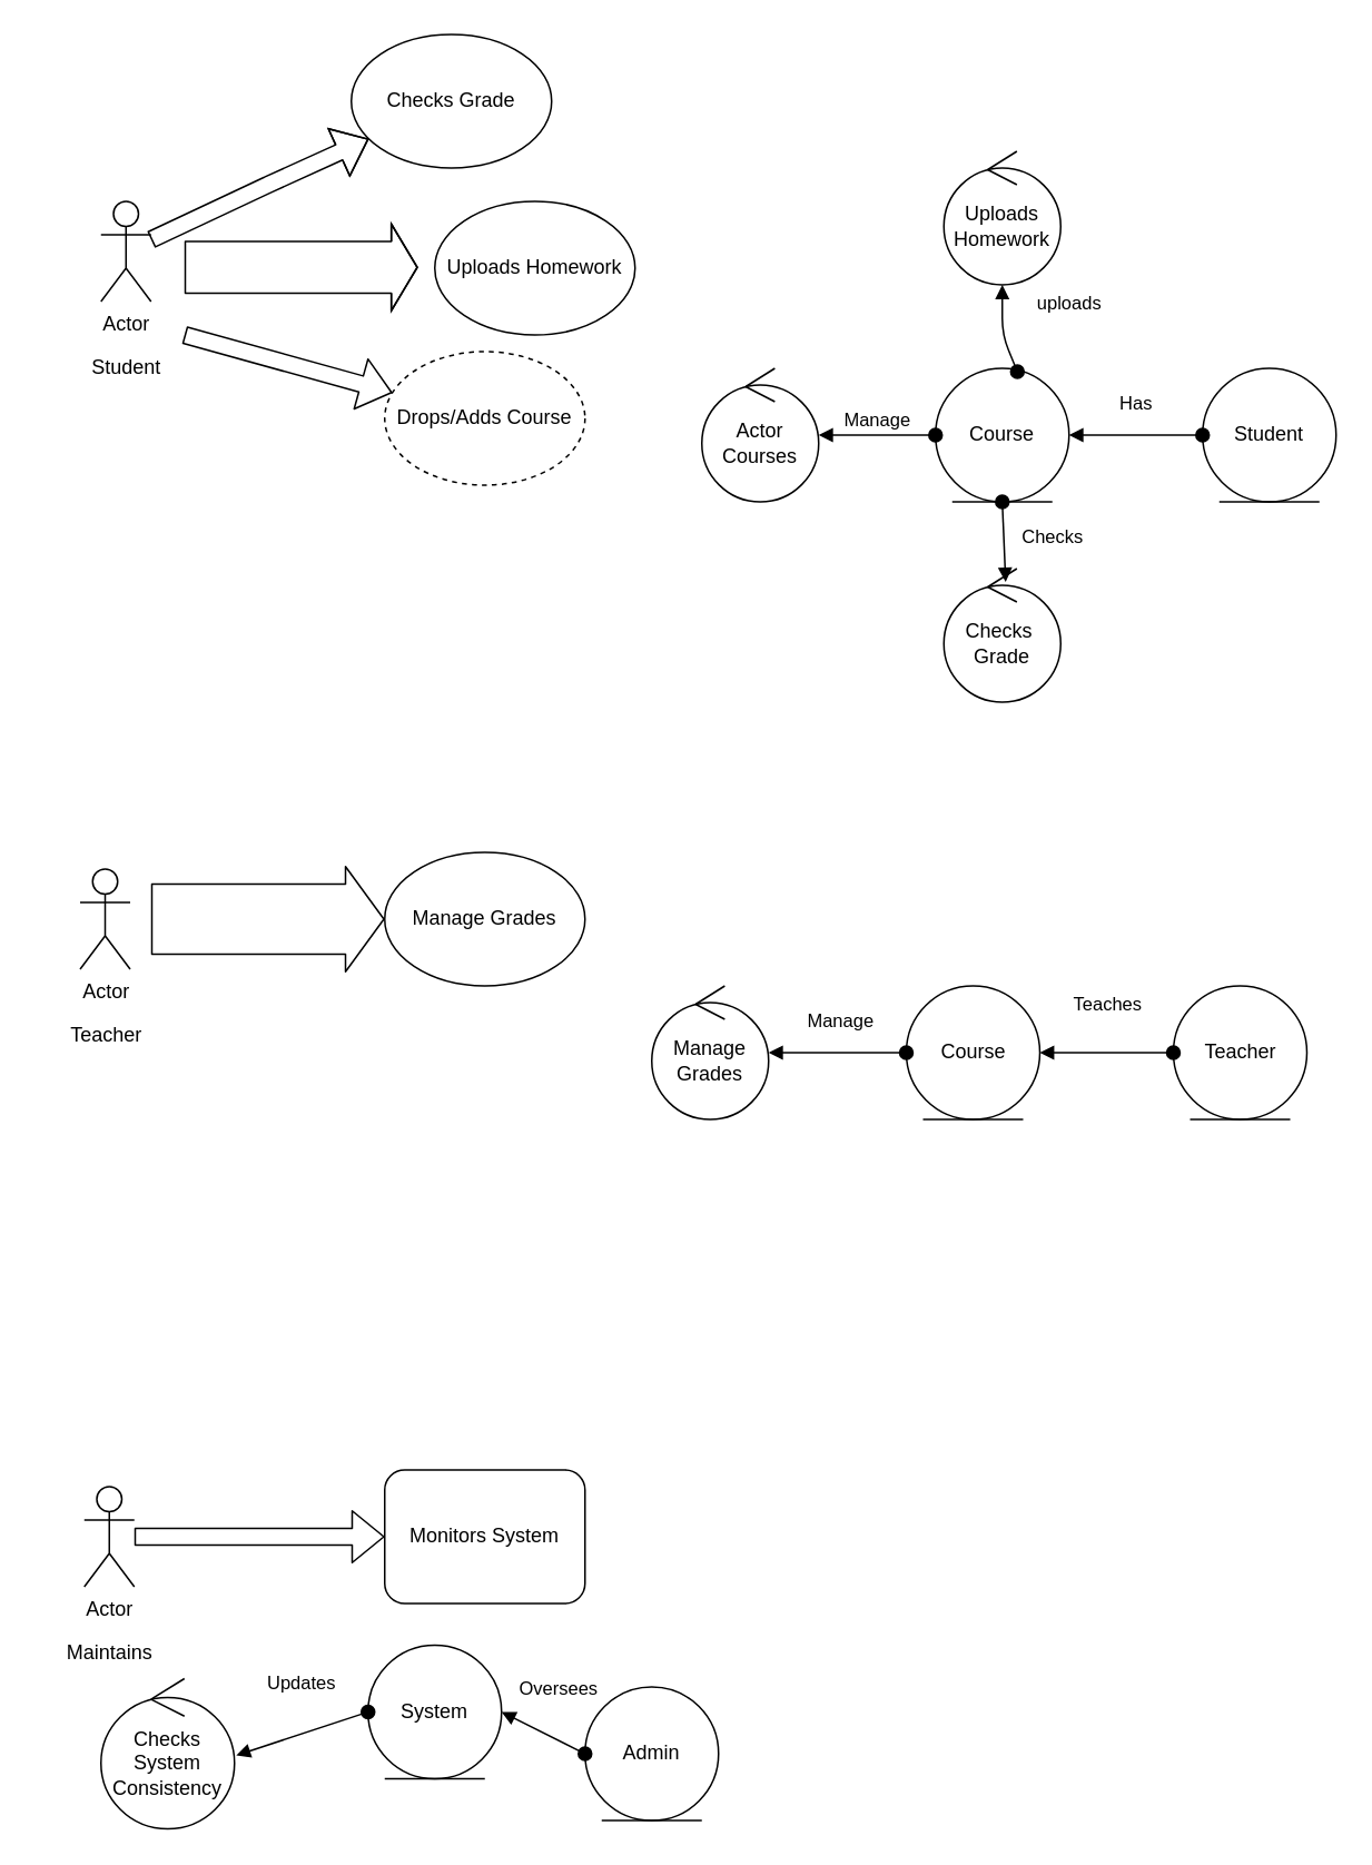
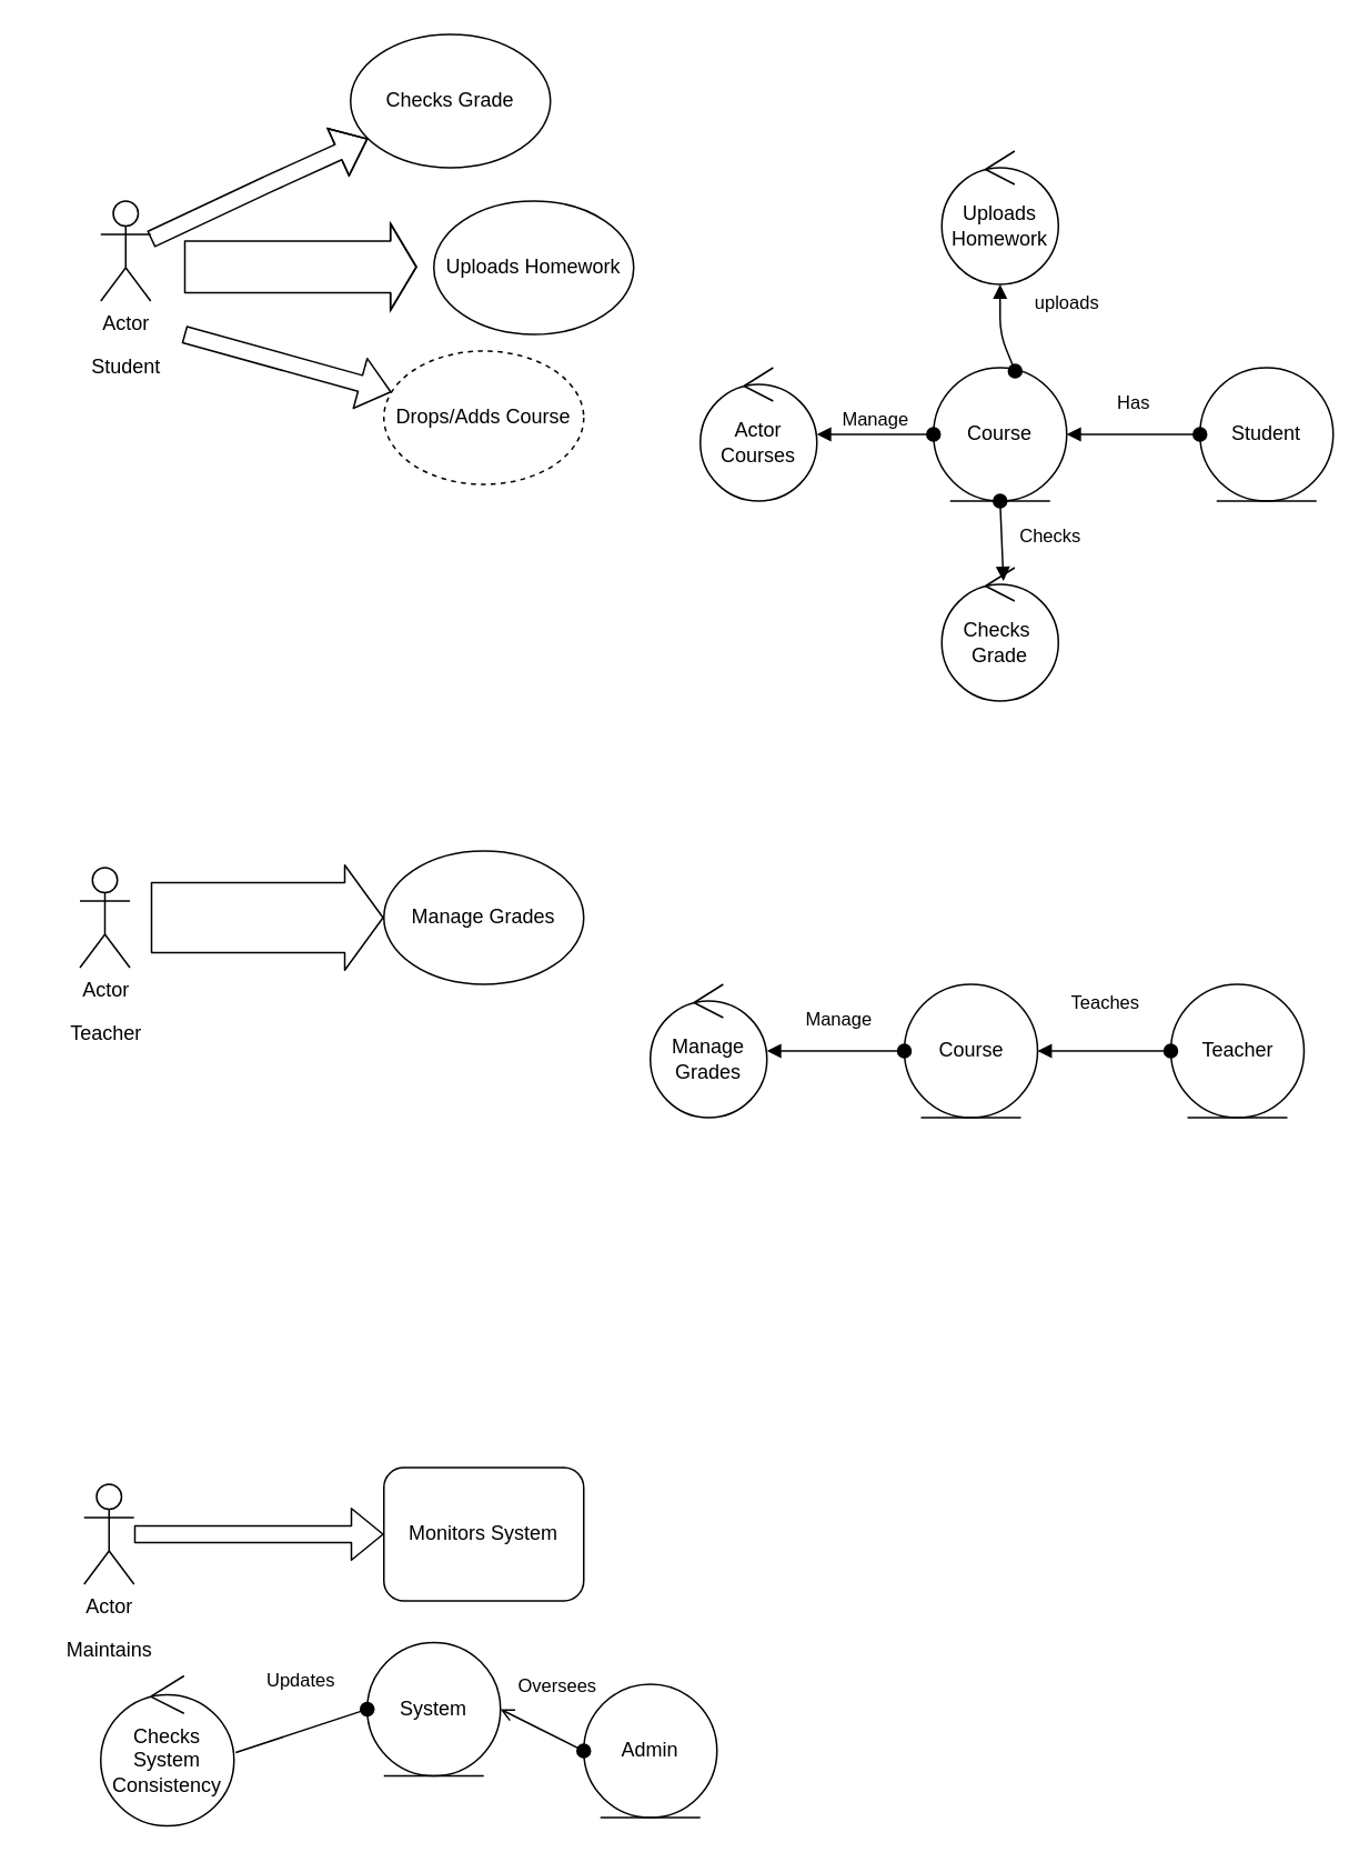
- <mxCell id="27" value="Oversees" style="html=1;verticalAlign=bottom;startArrow=oval;startFill=1;endArrow=block;startSize=8;exitX=0;exitY=0.5;exitDx=0;exitDy=0;entryX=1;entryY=0.5;entryDx=0;entryDy=0;" parent="1" source="22" target="23" edge="1"><mxGeometry y="-20" width="60" relative="1" as="geometry"><mxPoint x="470" y="970" as="sourcePoint" /><mxPoint x="530" y="970" as="targetPoint" /><mxPoint as="offset" /></mxGeometry></mxCell>
+ <mxCell id="27" value="Oversees" style="html=1;verticalAlign=bottom;startArrow=oval;startFill=1;endArrow=open;startSize=8;exitX=0;exitY=0.5;exitDx=0;exitDy=0;entryX=1;entryY=0.5;entryDx=0;entryDy=0;" parent="1" source="22" target="23" edge="1"><mxGeometry y="-20" width="60" relative="1" as="geometry"><mxPoint x="470" y="970" as="sourcePoint" /><mxPoint x="530" y="970" as="targetPoint" /><mxPoint as="offset" /></mxGeometry></mxCell>
- <mxCell id="28" value="Updates" style="html=1;verticalAlign=bottom;startArrow=oval;startFill=1;endArrow=block;startSize=8;exitX=0;exitY=0.5;exitDx=0;exitDy=0;entryX=1.013;entryY=0.511;entryDx=0;entryDy=0;entryPerimeter=0;" parent="1" source="23" target="24" edge="1"><mxGeometry x="-0.138" y="-20" width="60" relative="1" as="geometry"><mxPoint x="470" y="970" as="sourcePoint" /><mxPoint x="530" y="970" as="targetPoint" /><mxPoint as="offset" /></mxGeometry></mxCell>
+ <mxCell id="28" value="Updates" style="html=1;verticalAlign=bottom;startArrow=oval;startFill=1;endArrow=none;startSize=8;exitX=0;exitY=0.5;exitDx=0;exitDy=0;entryX=1.013;entryY=0.511;entryDx=0;entryDy=0;entryPerimeter=0;" parent="1" source="23" target="24" edge="1"><mxGeometry x="-0.138" y="-20" width="60" relative="1" as="geometry"><mxPoint x="470" y="970" as="sourcePoint" /><mxPoint x="530" y="970" as="targetPoint" /><mxPoint as="offset" /></mxGeometry></mxCell>
